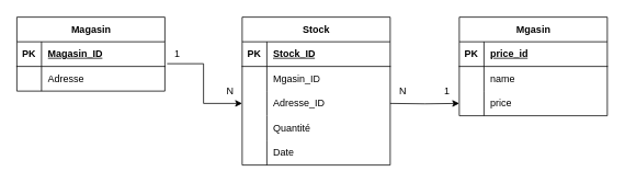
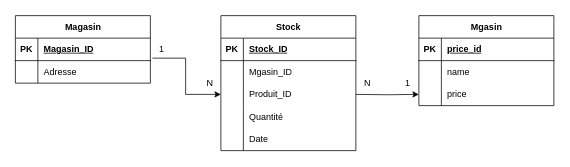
- <mxCell id="11" value="Adresse_ID" style="shape=partialRectangle;connectable=0;fillColor=none;top=0;left=0;bottom=0;right=0;align=left;spacingLeft=6;overflow=hidden;whiteSpace=wrap;html=1;" parent="9" vertex="1"><mxGeometry x="30" width="150" height="30" as="geometry"><mxRectangle width="150" height="30" as="alternateBounds" /></mxGeometry></mxCell>
+ <mxCell id="11" value="Produit_ID" style="shape=partialRectangle;connectable=0;fillColor=none;top=0;left=0;bottom=0;right=0;align=left;spacingLeft=6;overflow=hidden;whiteSpace=wrap;html=1;" parent="9" vertex="1"><mxGeometry x="30" width="150" height="30" as="geometry"><mxRectangle width="150" height="30" as="alternateBounds" /></mxGeometry></mxCell>
